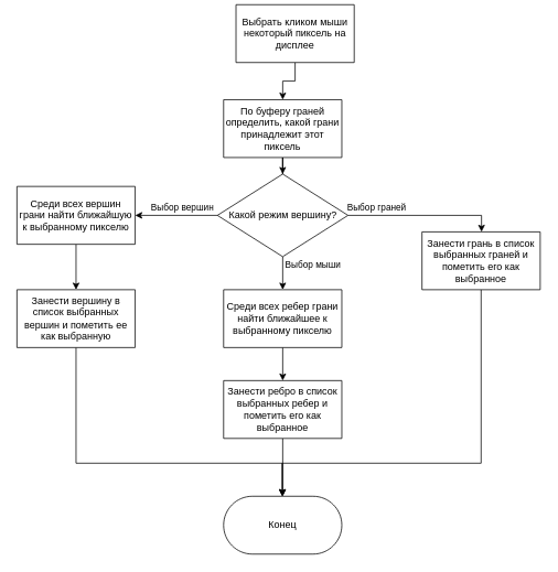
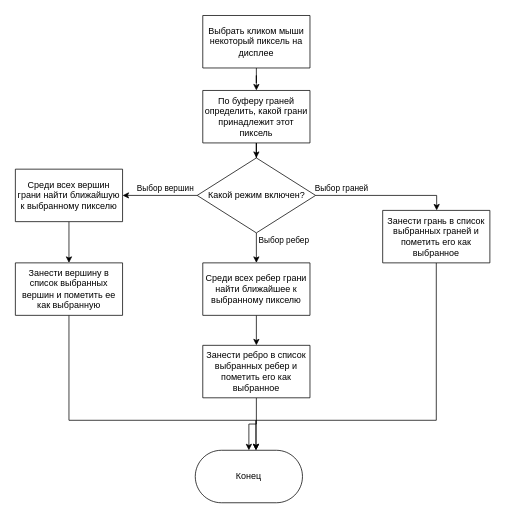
- <mxCell id="3" value="&lt;div style=&quot;font-size: 12px;&quot;&gt;&lt;font style=&quot;font-size: 12px; color: rgb(0, 0, 0); direction: ltr; letter-spacing: 0px; line-height: 120%; opacity: 1;&quot;&gt;Выбрать кликом мыши некоторый пиксель на дисплее&lt;br style=&quot;font-size: 12px;&quot;&gt;&lt;/font&gt;&lt;/div&gt;" style="verticalAlign=middle;align=center;vsdxID=3;fillColor=#FFFFFF;gradientColor=none;shape=stencil(nZBLDoAgDERP0z3SIyjew0SURgSD+Lu9kMZoXLhwN9O+tukAlrNpJg1SzDH4QW/URgNYgZTkjA4UkwJUgGXng+6DX1zLfmoymdXo17xh5zmRJ6Q42BWCfc2oJfdAr+Yv+AP9Cb7OJ3H/2JG1HNGz/84klThPVCc=);strokeColor=#000000;spacingTop=-1;spacingBottom=-1;spacingLeft=-1;spacingRight=-1;points=[[1,0.5,0],[0.5,0.5,0],[0.5,0,0]];labelBackgroundColor=none;rounded=0;html=1;whiteSpace=wrap;fontSize=12;" parent="1" vertex="1"><mxGeometry x="285" y="5" width="143" height="70" as="geometry" /></mxCell>
+ <mxCell id="3" value="&lt;div style=&quot;font-size: 12px;&quot;&gt;&lt;font style=&quot;font-size: 12px; color: rgb(0, 0, 0); direction: ltr; letter-spacing: 0px; line-height: 120%; opacity: 1;&quot;&gt;Выбрать кликом мыши некоторый пиксель на дисплее&lt;br style=&quot;font-size: 12px;&quot;&gt;&lt;/font&gt;&lt;/div&gt;" style="verticalAlign=middle;align=center;vsdxID=3;fillColor=#FFFFFF;gradientColor=none;shape=stencil(nZBLDoAgDERP0z3SIyjew0SURgSD+Lu9kMZoXLhwN9O+tukAlrNpJg1SzDH4QW/URgNYgZTkjA4UkwJUgGXng+6DX1zLfmoymdXo17xh5zmRJ6Q42BWCfc2oJfdAr+Yv+AP9Cb7OJ3H/2JG1HNGz/84klThPVCc=);strokeColor=#000000;spacingTop=-1;spacingBottom=-1;spacingLeft=-1;spacingRight=-1;points=[[1,0.5,0],[0.5,0.5,0],[0.5,0,0]];labelBackgroundColor=none;rounded=0;html=1;whiteSpace=wrap;fontSize=12;" parent="1" vertex="1"><mxGeometry x="270" y="20" width="143" height="70" as="geometry" /></mxCell>
- <mxCell id="11" value="Какой режим вершину?" style="strokeWidth=1;html=1;shape=mxgraph.flowchart.decision;whiteSpace=wrap;" parent="1" vertex="1"><mxGeometry x="262.5" y="210" width="158" height="100" as="geometry" /></mxCell>
+ <mxCell id="11" value="Какой режим включен?" style="strokeWidth=1;html=1;shape=mxgraph.flowchart.decision;whiteSpace=wrap;" parent="1" vertex="1"><mxGeometry x="262.5" y="210" width="158" height="100" as="geometry" /></mxCell>
- <mxCell id="17" value="Выбор мыши" style="edgeLabel;html=1;align=center;verticalAlign=middle;resizable=0;points=[];" parent="1" vertex="1" connectable="0"><mxGeometry x="499.997" y="260" as="geometry"><mxPoint x="-122" y="59" as="offset" /></mxGeometry></mxCell>
+ <mxCell id="17" value="Выбор ребер" style="edgeLabel;html=1;align=center;verticalAlign=middle;resizable=0;points=[];" parent="1" vertex="1" connectable="0"><mxGeometry x="499.997" y="260" as="geometry"><mxPoint x="-122" y="59" as="offset" /></mxGeometry></mxCell>
- <mxCell id="12" value="&lt;div style=&quot;&quot;&gt;&lt;font style=&quot;color: rgb(0, 0, 0); direction: ltr; letter-spacing: 0px; line-height: 120%; opacity: 1;&quot;&gt;&lt;font style=&quot;font-size: 12px;&quot;&gt;Конец&lt;/font&gt;&lt;br&gt;&lt;/font&gt;&lt;/div&gt;" style="verticalAlign=middle;align=center;vsdxID=2;fillColor=#FFFFFF;gradientColor=none;shape=stencil(tVLREoIgEPwaHmkIMj/A7D+YRGUicA5K+/ugs8ly9KXp7W5372BhiSh8KztFOPMB3Fn1ugotEQfCubatAh1iRURJRFE7UA24q62w72RSpuribmnDgHN8txEiTXF2R2TL2LM/otxoO5Hn2Wafr8klnCIH8+0w6jOULy988VQO2lNwQQbt7AdnJDSKxqNobWQz3gMp3yvVTeAVL3PrPzlZfsm/eInF+09rbQxGYsp/ZyBCmB9RPgA=);strokeColor=#000000;spacingTop=-1;spacingBottom=-1;spacingLeft=-1;spacingRight=-1;points=[[0.5,0,0],[0.5,0.5,0],[1,0.5,0]];labelBackgroundColor=none;rounded=0;html=1;whiteSpace=wrap;" parent="1" vertex="1"><mxGeometry x="270" y="600" width="143" height="70" as="geometry" /></mxCell>
+ <mxCell id="12" value="&lt;div style=&quot;&quot;&gt;&lt;font style=&quot;color: rgb(0, 0, 0); direction: ltr; letter-spacing: 0px; line-height: 120%; opacity: 1;&quot;&gt;&lt;font style=&quot;font-size: 12px;&quot;&gt;Конец&lt;/font&gt;&lt;br&gt;&lt;/font&gt;&lt;/div&gt;" style="verticalAlign=middle;align=center;vsdxID=2;fillColor=#FFFFFF;gradientColor=none;shape=stencil(tVLREoIgEPwaHmkIMj/A7D+YRGUicA5K+/ugs8ly9KXp7W5372BhiSh8KztFOPMB3Fn1ugotEQfCubatAh1iRURJRFE7UA24q62w72RSpuribmnDgHN8txEiTXF2R2TL2LM/otxoO5Hn2Wafr8klnCIH8+0w6jOULy988VQO2lNwQQbt7AdnJDSKxqNobWQz3gMp3yvVTeAVL3PrPzlZfsm/eInF+09rbQxGYsp/ZyBCmB9RPgA=);strokeColor=#000000;spacingTop=-1;spacingBottom=-1;spacingLeft=-1;spacingRight=-1;points=[[0.5,0,0],[0.5,0.5,0],[1,0.5,0]];labelBackgroundColor=none;rounded=0;html=1;whiteSpace=wrap;" parent="1" vertex="1"><mxGeometry x="260" y="600" width="143" height="70" as="geometry" /></mxCell>
